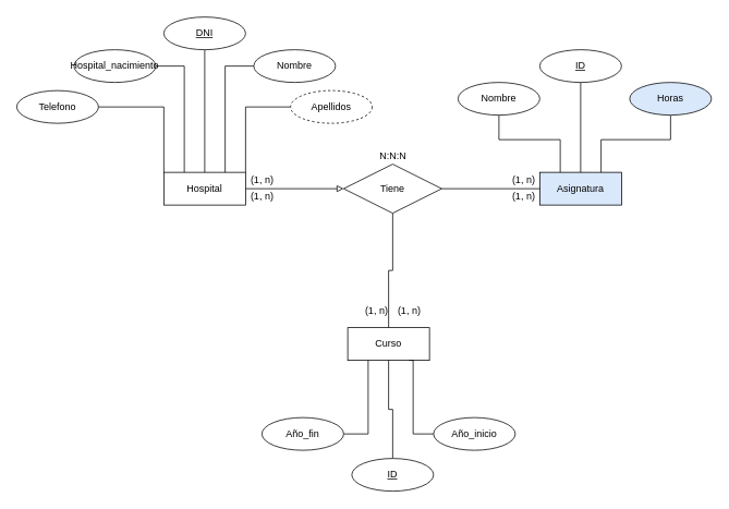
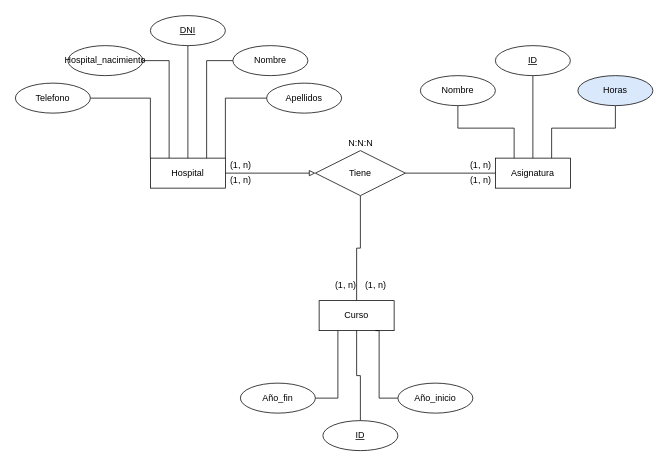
- <mxCell id="35" value="Apellidos" style="ellipse;whiteSpace=wrap;html=1;align=center;dashed=1;" vertex="1" parent="1"><mxGeometry x="355" y="110" width="100" height="40" as="geometry" /></mxCell>
+ <mxCell id="35" value="Apellidos" style="ellipse;whiteSpace=wrap;html=1;align=center;" vertex="1" parent="1"><mxGeometry x="355" y="110" width="100" height="40" as="geometry" /></mxCell>
- <mxCell id="4" value="Asignatura" style="whiteSpace=wrap;html=1;align=center;fillColor=#dae8fc;" parent="1" vertex="1"><mxGeometry x="660" y="210" width="100" height="40" as="geometry" /></mxCell>
+ <mxCell id="4" value="Asignatura" style="whiteSpace=wrap;html=1;align=center;" parent="1" vertex="1"><mxGeometry x="660" y="210" width="100" height="40" as="geometry" /></mxCell>
